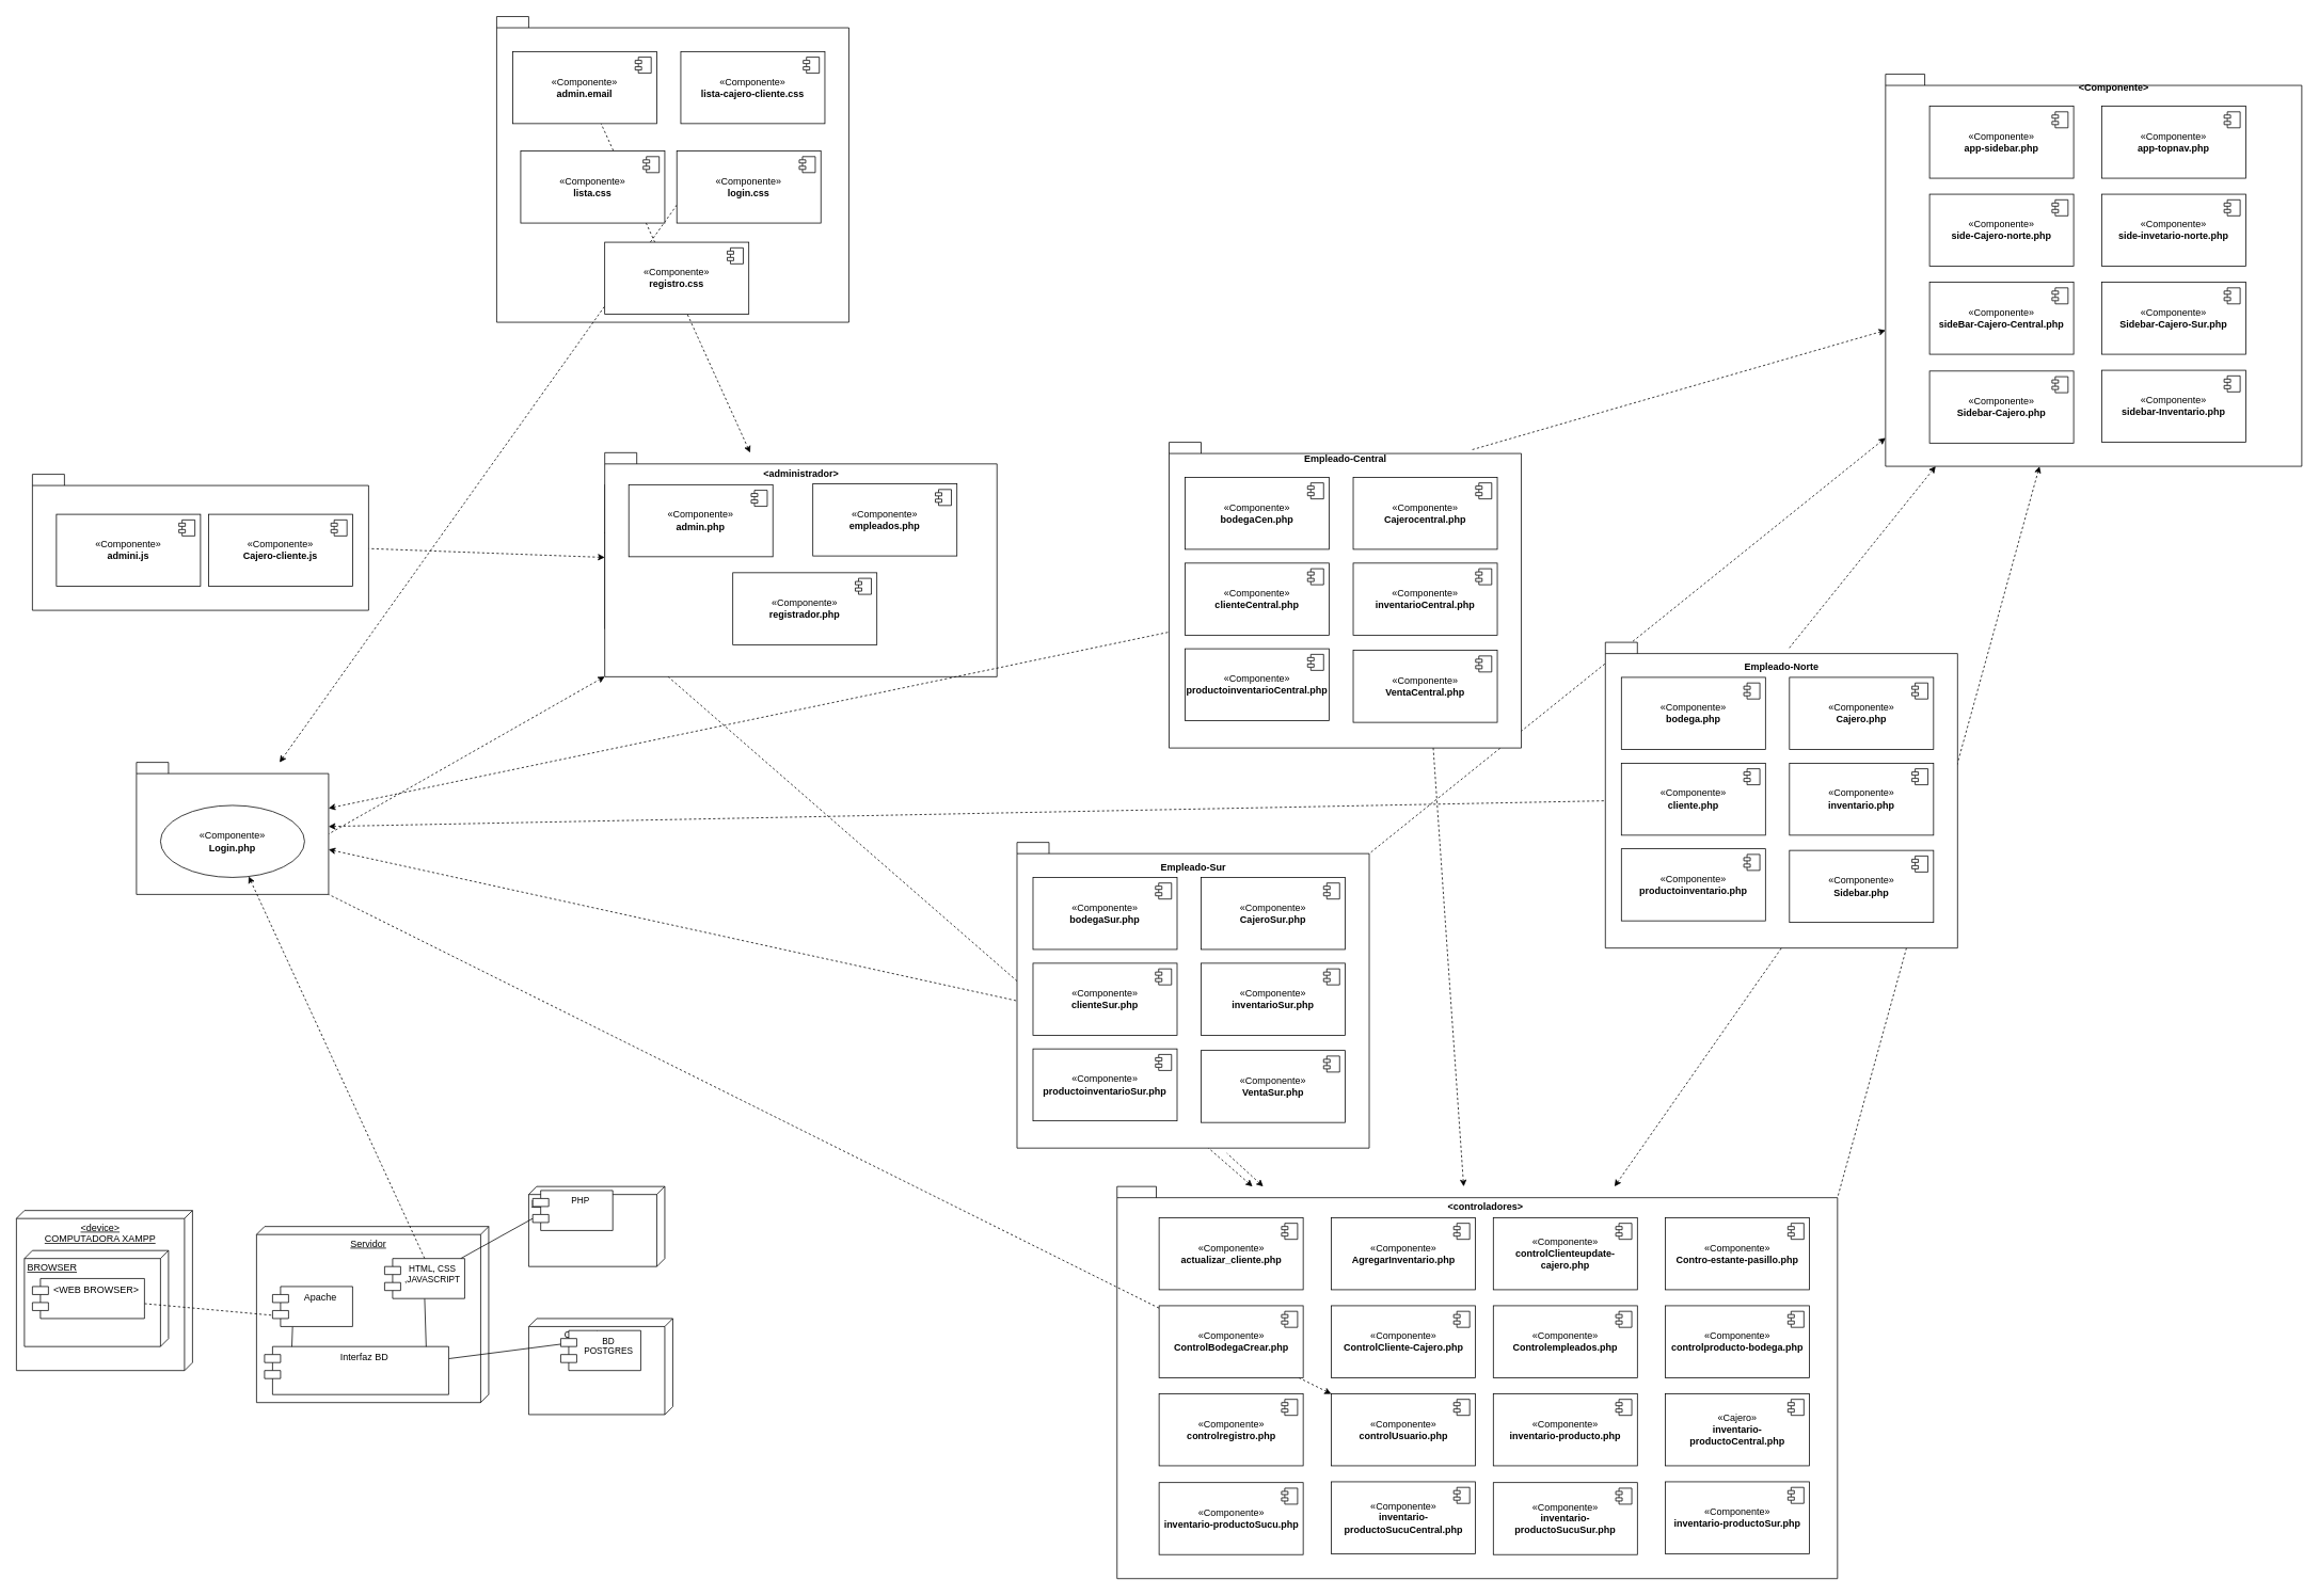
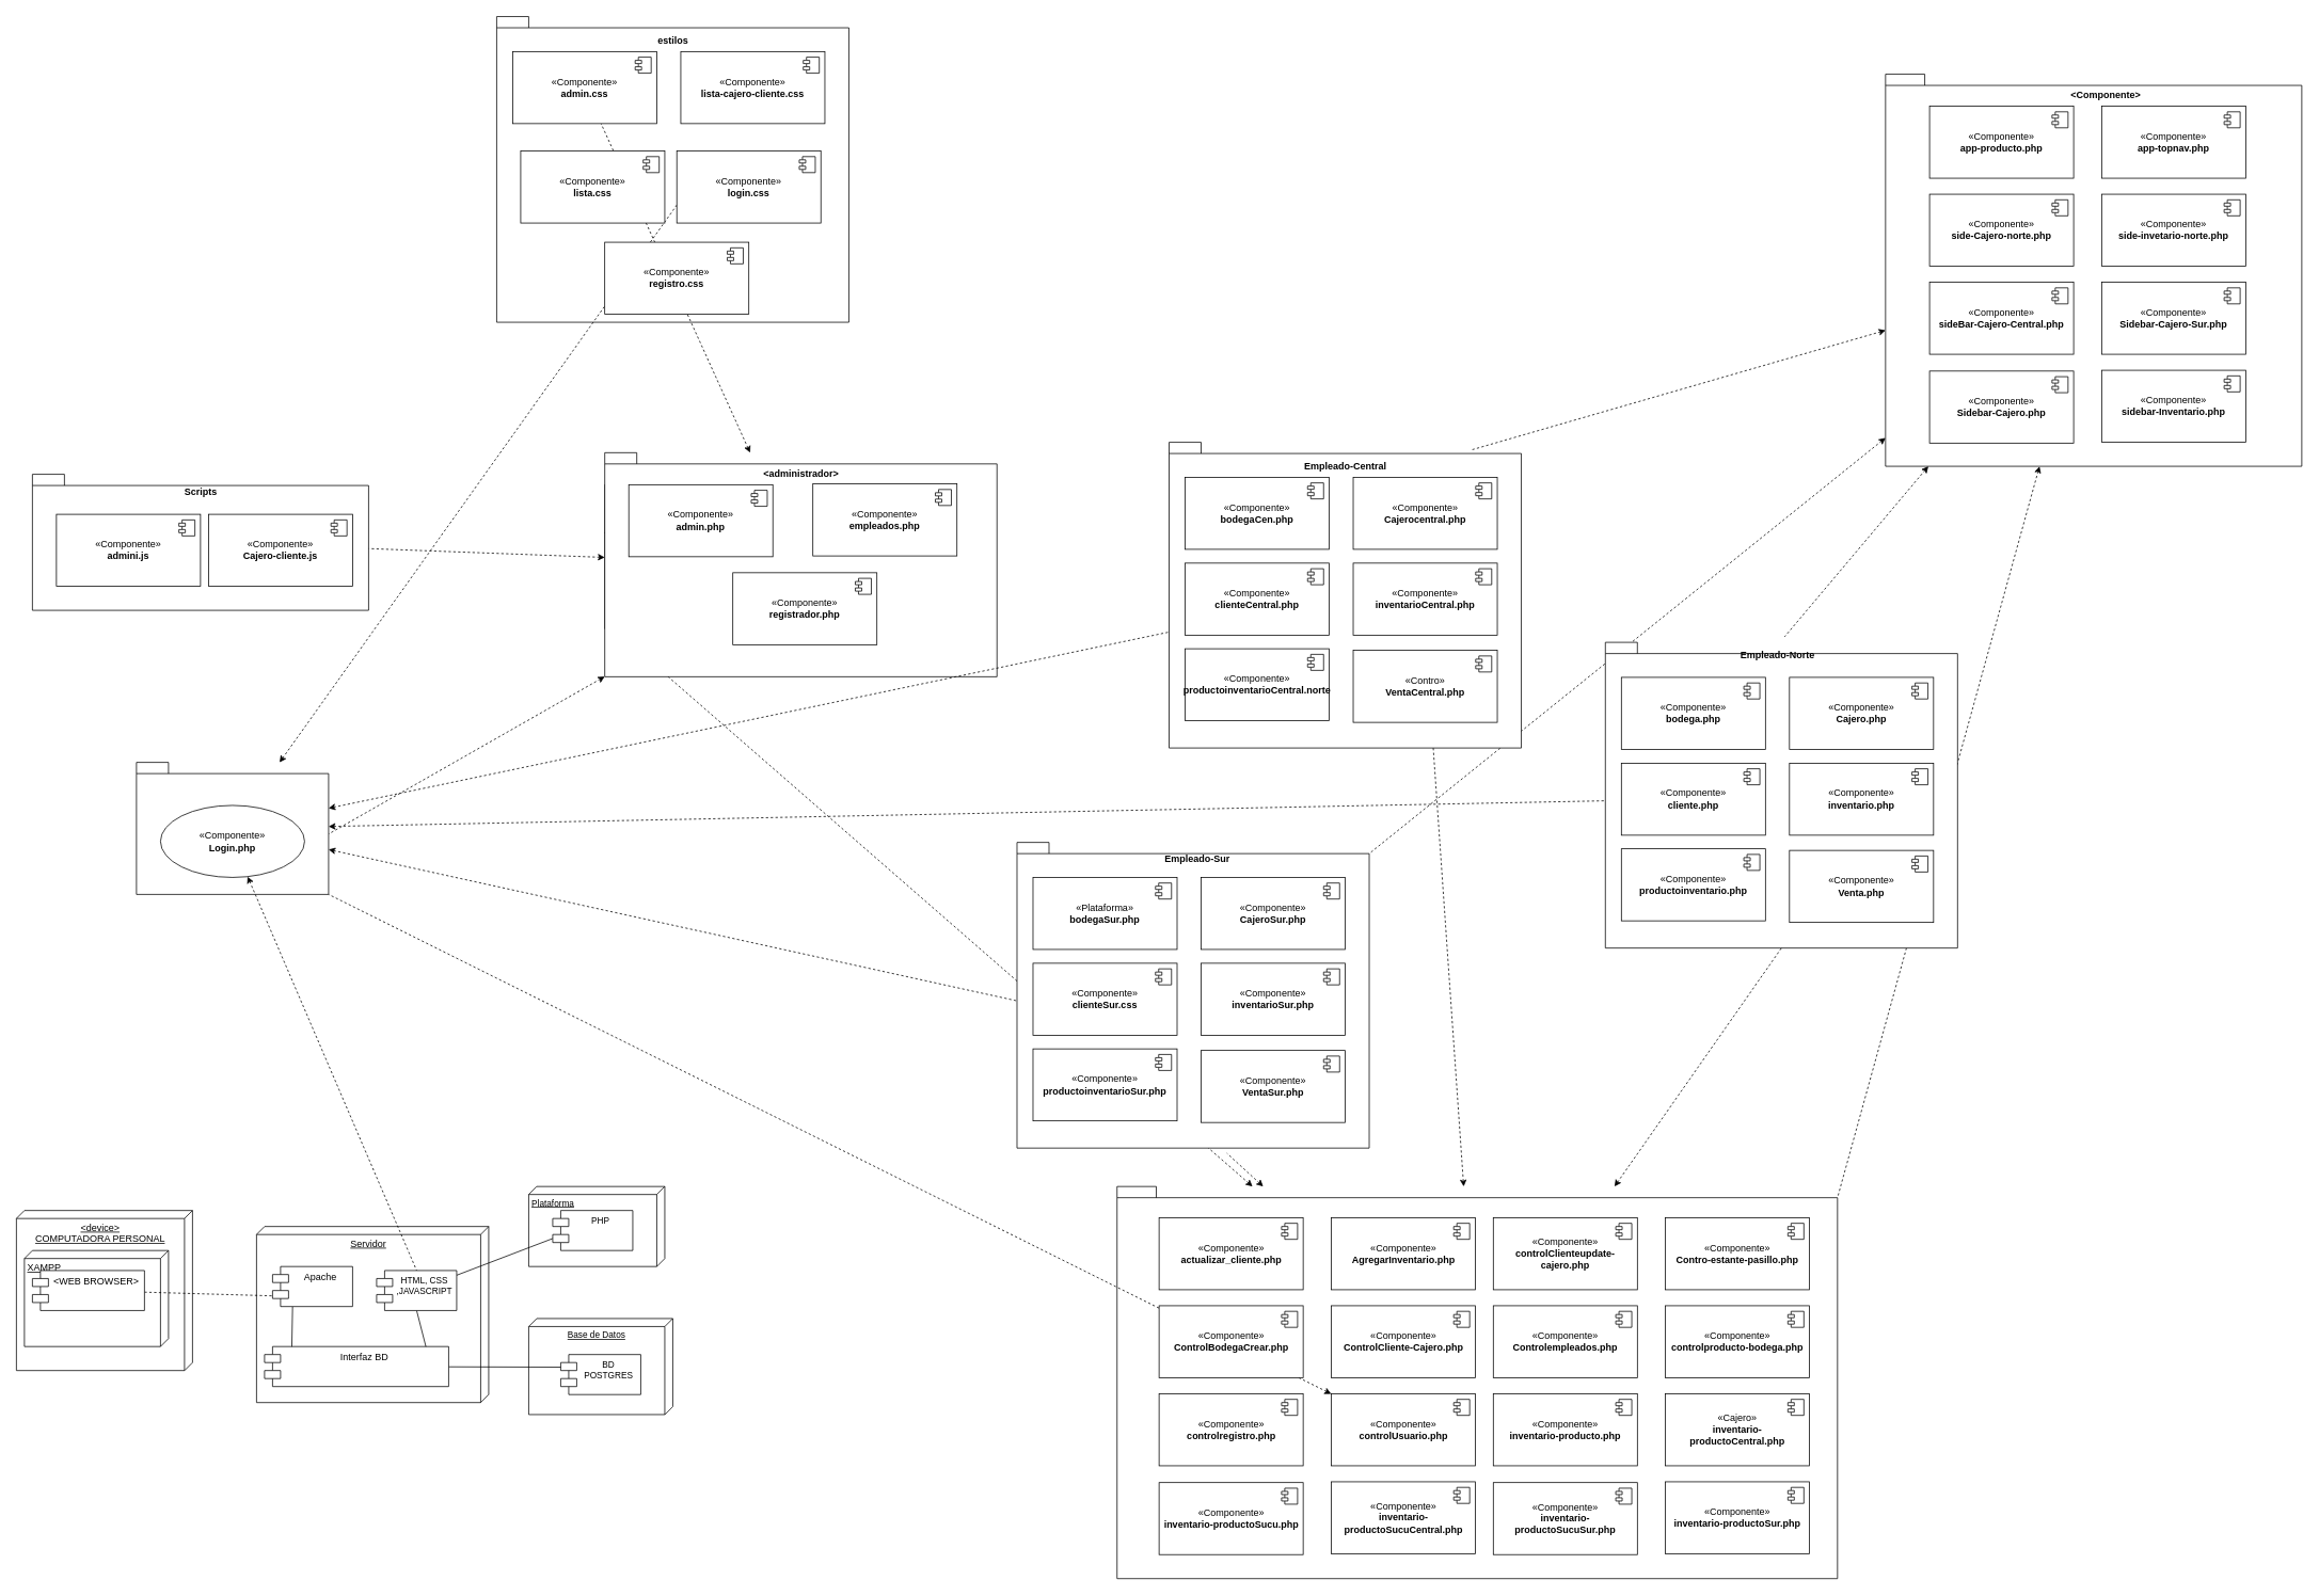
+ <mxCell id="74" value="estilos" style="text;align=center;fontStyle=1;verticalAlign=middle;spacingLeft=3;spacingRight=3;strokeColor=none;rotatable=0;points=[[0,0.5],[1,0.5]];portConstraint=eastwest;html=1;" parent="1" vertex="1"><mxGeometry x="800" y="37.75" width="80" height="26" as="geometry" /></mxCell>
- <mxCell id="72" value="«Componente»&lt;br&gt;&lt;b&gt;admin.email&lt;/b&gt;" style="html=1;dropTarget=0;whiteSpace=wrap;" parent="1" vertex="1"><mxGeometry x="640" y="63.75" width="180" height="90" as="geometry" /></mxCell>
+ <mxCell id="72" value="«Componente»&lt;br&gt;&lt;b&gt;admin.css&lt;/b&gt;" style="html=1;dropTarget=0;whiteSpace=wrap;" parent="1" vertex="1"><mxGeometry x="640" y="63.75" width="180" height="90" as="geometry" /></mxCell>
- <mxCell id="90" value="&amp;lt;Componente&amp;gt;" style="text;align=center;fontStyle=1;verticalAlign=middle;spacingLeft=3;spacingRight=3;strokeColor=none;rotatable=0;points=[[0,0.5],[1,0.5]];portConstraint=eastwest;html=1;" vertex="1" parent="1"><mxGeometry x="2600" y="96" width="80" height="26" as="geometry" /></mxCell>
+ <mxCell id="90" value="&amp;lt;Componente&amp;gt;" style="text;align=center;fontStyle=1;verticalAlign=middle;spacingLeft=3;spacingRight=3;strokeColor=none;rotatable=0;points=[[0,0.5],[1,0.5]];portConstraint=eastwest;html=1;" vertex="1" parent="1"><mxGeometry x="2590" y="106" width="80" height="26" as="geometry" /></mxCell>
- <mxCell id="86" value="«Componente»&lt;br&gt;&lt;b&gt;app-sidebar.php&lt;/b&gt;" style="html=1;dropTarget=0;whiteSpace=wrap;" vertex="1" parent="1"><mxGeometry x="2410" y="132" width="180" height="90" as="geometry" /></mxCell>
+ <mxCell id="86" value="«Componente»&lt;br&gt;&lt;b&gt;app-producto.php&lt;/b&gt;" style="html=1;dropTarget=0;whiteSpace=wrap;" vertex="1" parent="1"><mxGeometry x="2410" y="132" width="180" height="90" as="geometry" /></mxCell>
- <mxCell id="140" value="Empleado-Central" style="text;align=center;fontStyle=1;verticalAlign=middle;spacingLeft=3;spacingRight=3;strokeColor=none;rotatable=0;points=[[0,0.5],[1,0.5]];portConstraint=eastwest;html=1;" vertex="1" parent="1"><mxGeometry x="1640" y="559.75" width="80" height="26" as="geometry" /></mxCell>
+ <mxCell id="140" value="Empleado-Central" style="text;align=center;fontStyle=1;verticalAlign=middle;spacingLeft=3;spacingRight=3;strokeColor=none;rotatable=0;points=[[0,0.5],[1,0.5]];portConstraint=eastwest;html=1;" vertex="1" parent="1"><mxGeometry x="1640" y="569.75" width="80" height="26" as="geometry" /></mxCell>
+ <mxCell id="77" value="Scripts&lt;br&gt;" style="text;align=center;fontStyle=1;verticalAlign=middle;spacingLeft=3;spacingRight=3;strokeColor=none;rotatable=0;points=[[0,0.5],[1,0.5]];portConstraint=eastwest;html=1;" parent="1" vertex="1"><mxGeometry x="210" y="602" width="80" height="26" as="geometry" /></mxCell>
- <mxCell id="154" value="Empleado-Norte" style="text;align=center;fontStyle=1;verticalAlign=middle;spacingLeft=3;spacingRight=3;strokeColor=none;rotatable=0;points=[[0,0.5],[1,0.5]];portConstraint=eastwest;html=1;" vertex="1" parent="1"><mxGeometry x="2185" y="819.75" width="80" height="26" as="geometry" /></mxCell>
+ <mxCell id="154" value="Empleado-Norte" style="text;align=center;fontStyle=1;verticalAlign=middle;spacingLeft=3;spacingRight=3;strokeColor=none;rotatable=0;points=[[0,0.5],[1,0.5]];portConstraint=eastwest;html=1;" vertex="1" parent="1"><mxGeometry x="2180" y="804.75" width="80" height="26" as="geometry" /></mxCell>
- <mxCell id="145" value="«Componente»&lt;br&gt;&lt;b&gt;productoinventarioCentral.php&lt;/b&gt;" style="html=1;dropTarget=0;whiteSpace=wrap;" vertex="1" parent="1"><mxGeometry x="1480" y="810" width="180" height="90" as="geometry" /></mxCell>
+ <mxCell id="145" value="«Componente»&lt;br&gt;&lt;b&gt;productoinventarioCentral.norte&lt;/b&gt;" style="html=1;dropTarget=0;whiteSpace=wrap;" vertex="1" parent="1"><mxGeometry x="1480" y="810" width="180" height="90" as="geometry" /></mxCell>
- <mxCell id="147" value="«Componente»&lt;br&gt;&lt;b&gt;VentaCentral.php&lt;/b&gt;" style="html=1;dropTarget=0;whiteSpace=wrap;" vertex="1" parent="1"><mxGeometry x="1690" y="812" width="180" height="90" as="geometry" /></mxCell>
+ <mxCell id="147" value="«Contro»&lt;br&gt;&lt;b&gt;VentaCentral.php&lt;/b&gt;" style="html=1;dropTarget=0;whiteSpace=wrap;" vertex="1" parent="1"><mxGeometry x="1690" y="812" width="180" height="90" as="geometry" /></mxCell>
- <mxCell id="168" value="Empleado-Sur" style="text;align=center;fontStyle=1;verticalAlign=middle;spacingLeft=3;spacingRight=3;strokeColor=none;rotatable=0;points=[[0,0.5],[1,0.5]];portConstraint=eastwest;html=1;" vertex="1" parent="1"><mxGeometry x="1450" y="1069.75" width="80" height="26" as="geometry" /></mxCell>
+ <mxCell id="168" value="Empleado-Sur" style="text;align=center;fontStyle=1;verticalAlign=middle;spacingLeft=3;spacingRight=3;strokeColor=none;rotatable=0;points=[[0,0.5],[1,0.5]];portConstraint=eastwest;html=1;" vertex="1" parent="1"><mxGeometry x="1455" y="1059.75" width="80" height="26" as="geometry" /></mxCell>
- <mxCell id="161" value="«Componente»&lt;br&gt;&lt;b&gt;Sidebar.php&lt;/b&gt;" style="html=1;dropTarget=0;whiteSpace=wrap;" vertex="1" parent="1"><mxGeometry x="2235" y="1062" width="180" height="90" as="geometry" /></mxCell>
+ <mxCell id="161" value="«Componente»&lt;br&gt;&lt;b&gt;Venta.php&lt;/b&gt;" style="html=1;dropTarget=0;whiteSpace=wrap;" vertex="1" parent="1"><mxGeometry x="2235" y="1062" width="180" height="90" as="geometry" /></mxCell>
- <mxCell id="166" value="«Componente»&lt;br&gt;&lt;b&gt;bodegaSur.php&lt;/b&gt;" style="html=1;dropTarget=0;whiteSpace=wrap;" vertex="1" parent="1"><mxGeometry x="1290" y="1095.75" width="180" height="90" as="geometry" /></mxCell>
+ <mxCell id="166" value="«Plataforma»&lt;br&gt;&lt;b&gt;bodegaSur.php&lt;/b&gt;" style="html=1;dropTarget=0;whiteSpace=wrap;" vertex="1" parent="1"><mxGeometry x="1290" y="1095.75" width="180" height="90" as="geometry" /></mxCell>
- <mxCell id="169" value="«Componente»&lt;br&gt;&lt;b&gt;clienteSur.php&lt;/b&gt;" style="html=1;dropTarget=0;whiteSpace=wrap;" vertex="1" parent="1"><mxGeometry x="1290" y="1203" width="180" height="90" as="geometry" /></mxCell>
+ <mxCell id="169" value="«Componente»&lt;br&gt;&lt;b&gt;clienteSur.css&lt;/b&gt;" style="html=1;dropTarget=0;whiteSpace=wrap;" vertex="1" parent="1"><mxGeometry x="1290" y="1203" width="180" height="90" as="geometry" /></mxCell>
- <mxCell id="104" value="&amp;lt;controladores&amp;gt;" style="text;align=center;fontStyle=1;verticalAlign=middle;spacingLeft=3;spacingRight=3;strokeColor=none;rotatable=0;points=[[0,0.5],[1,0.5]];portConstraint=eastwest;html=1;" vertex="1" parent="1"><mxGeometry x="1815" y="1495" width="80" height="26" as="geometry" /></mxCell>
- <mxCell id="50" value="PHP" style="shape=module;align=left;spacingLeft=20;align=center;verticalAlign=top;whiteSpace=wrap;html=1;fontFamily=Helvetica;fontSize=11;fontColor=default;" parent="1" vertex="1"><mxGeometry x="665" y="1487" width="100" height="50" as="geometry" /></mxCell>
+ <mxCell id="50" value="PHP" style="shape=module;align=left;spacingLeft=20;align=center;verticalAlign=top;whiteSpace=wrap;html=1;fontFamily=Helvetica;fontSize=11;fontColor=default;" parent="1" vertex="1"><mxGeometry x="690" y="1512" width="100" height="50" as="geometry" /></mxCell>
- <mxCell id="35" value="&lt;div style=&quot;&quot;&gt;&lt;span style=&quot;background-color: initial;&quot;&gt;&amp;lt;device&amp;gt;&lt;/span&gt;&lt;/div&gt;&lt;div style=&quot;&quot;&gt;&lt;span style=&quot;background-color: initial;&quot;&gt;COMPUTADORA XAMPP&lt;/span&gt;&lt;/div&gt;" style="verticalAlign=top;align=center;spacingTop=8;spacingLeft=2;spacingRight=12;shape=cube;size=10;direction=south;fontStyle=4;html=1;whiteSpace=wrap;" parent="1" vertex="1"><mxGeometry x="20" y="1512" width="220" height="200" as="geometry" /></mxCell>
+ <mxCell id="35" value="&lt;div style=&quot;&quot;&gt;&lt;span style=&quot;background-color: initial;&quot;&gt;&amp;lt;device&amp;gt;&lt;/span&gt;&lt;/div&gt;&lt;div style=&quot;&quot;&gt;&lt;span style=&quot;background-color: initial;&quot;&gt;COMPUTADORA PERSONAL&lt;/span&gt;&lt;/div&gt;" style="verticalAlign=top;align=center;spacingTop=8;spacingLeft=2;spacingRight=12;shape=cube;size=10;direction=south;fontStyle=4;html=1;whiteSpace=wrap;" parent="1" vertex="1"><mxGeometry x="20" y="1512" width="220" height="200" as="geometry" /></mxCell>
- <mxCell id="36" value="BROWSER" style="verticalAlign=top;align=left;spacingTop=8;spacingLeft=2;spacingRight=12;shape=cube;size=10;direction=south;fontStyle=4;html=1;whiteSpace=wrap;" parent="1" vertex="1"><mxGeometry x="30" y="1562" width="180" height="120" as="geometry" /></mxCell>
+ <mxCell id="36" value="XAMPP" style="verticalAlign=top;align=left;spacingTop=8;spacingLeft=2;spacingRight=12;shape=cube;size=10;direction=south;fontStyle=4;html=1;whiteSpace=wrap;" parent="1" vertex="1"><mxGeometry x="30" y="1562" width="180" height="120" as="geometry" /></mxCell>
- <mxCell id="49" value="HTML, CSS ,JAVASCRIPT" style="shape=module;align=left;spacingLeft=20;align=center;verticalAlign=top;whiteSpace=wrap;html=1;fontFamily=Helvetica;fontSize=11;fontColor=default;" parent="1" vertex="1"><mxGeometry x="480" y="1572" width="100" height="50" as="geometry" /></mxCell>
+ <mxCell id="49" value="HTML, CSS ,JAVASCRIPT" style="shape=module;align=left;spacingLeft=20;align=center;verticalAlign=top;whiteSpace=wrap;html=1;fontFamily=Helvetica;fontSize=11;fontColor=default;" parent="1" vertex="1"><mxGeometry x="470" y="1587" width="100" height="50" as="geometry" /></mxCell>
- <mxCell id="41" value="&amp;lt;WEB BROWSER&amp;gt;" style="shape=module;align=left;spacingLeft=20;align=center;verticalAlign=top;whiteSpace=wrap;html=1;" parent="1" vertex="1"><mxGeometry x="40" y="1597" width="140" height="50" as="geometry" /></mxCell>
+ <mxCell id="41" value="&amp;lt;WEB BROWSER&amp;gt;" style="shape=module;align=left;spacingLeft=20;align=center;verticalAlign=top;whiteSpace=wrap;html=1;" parent="1" vertex="1"><mxGeometry x="40" y="1587" width="140" height="50" as="geometry" /></mxCell>
- <mxCell id="43" value="Apache" style="shape=module;align=left;spacingLeft=20;align=center;verticalAlign=top;whiteSpace=wrap;html=1;" parent="1" vertex="1"><mxGeometry x="340" y="1607" width="100" height="50" as="geometry" /></mxCell>
+ <mxCell id="43" value="Apache" style="shape=module;align=left;spacingLeft=20;align=center;verticalAlign=top;whiteSpace=wrap;html=1;" parent="1" vertex="1"><mxGeometry x="340" y="1582" width="100" height="50" as="geometry" /></mxCell>
- <mxCell id="38" value="Contro de Datos" style="verticalAlign=top;align=center;spacingTop=8;spacingLeft=2;spacingRight=12;shape=cube;size=10;direction=south;fontStyle=4;html=1;whiteSpace=wrap;fontFamily=Helvetica;fontSize=11;fontColor=default;" parent="1" vertex="1"><mxGeometry x="660" y="1647" width="180" height="120" as="geometry" /></mxCell>
+ <mxCell id="38" value="Base de Datos" style="verticalAlign=top;align=center;spacingTop=8;spacingLeft=2;spacingRight=12;shape=cube;size=10;direction=south;fontStyle=4;html=1;whiteSpace=wrap;fontFamily=Helvetica;fontSize=11;fontColor=default;" parent="1" vertex="1"><mxGeometry x="660" y="1647" width="180" height="120" as="geometry" /></mxCell>
- <mxCell id="47" value="BD POSTGRES" style="shape=module;align=left;spacingLeft=20;align=center;verticalAlign=top;whiteSpace=wrap;html=1;fontFamily=Helvetica;fontSize=11;fontColor=default;" parent="1" vertex="1"><mxGeometry x="700" y="1662" width="100" height="50" as="geometry" /></mxCell>
+ <mxCell id="47" value="BD POSTGRES" style="shape=module;align=left;spacingLeft=20;align=center;verticalAlign=top;whiteSpace=wrap;html=1;fontFamily=Helvetica;fontSize=11;fontColor=default;" parent="1" vertex="1"><mxGeometry x="700" y="1692" width="100" height="50" as="geometry" /></mxCell>
- <mxCell id="46" value="Interfaz BD" style="shape=module;align=left;spacingLeft=20;align=center;verticalAlign=top;whiteSpace=wrap;html=1;" parent="1" vertex="1"><mxGeometry x="330" y="1682" width="230" height="60" as="geometry" /></mxCell>
+ <mxCell id="46" value="Interfaz BD" style="shape=module;align=left;spacingLeft=20;align=center;verticalAlign=top;whiteSpace=wrap;html=1;" parent="1" vertex="1"><mxGeometry x="330" y="1682" width="230" height="50" as="geometry" /></mxCell>
